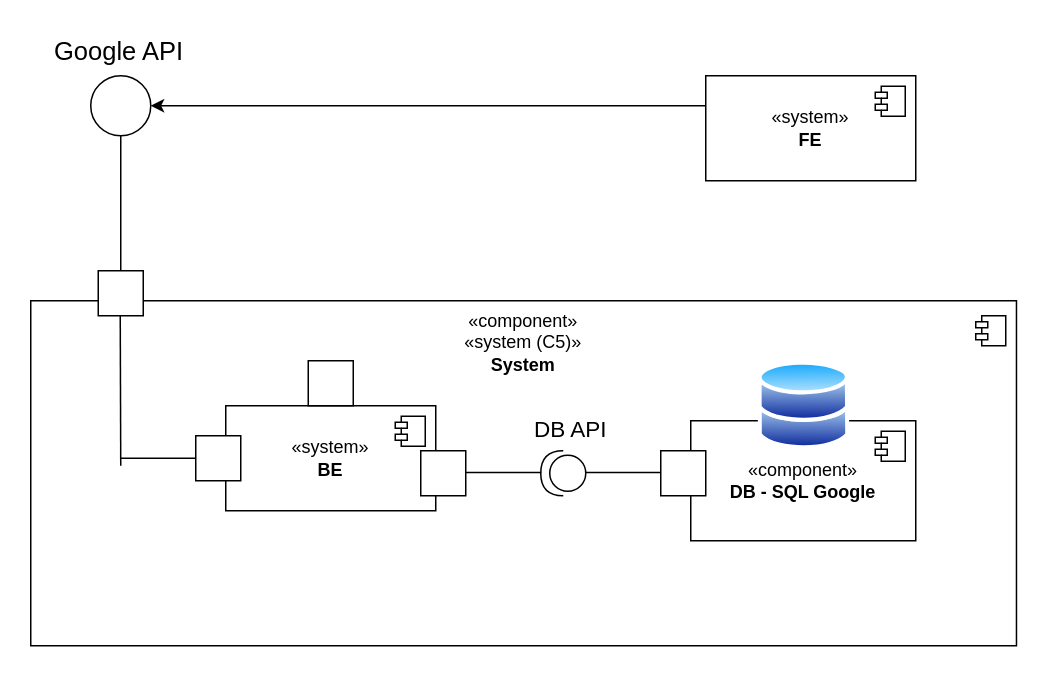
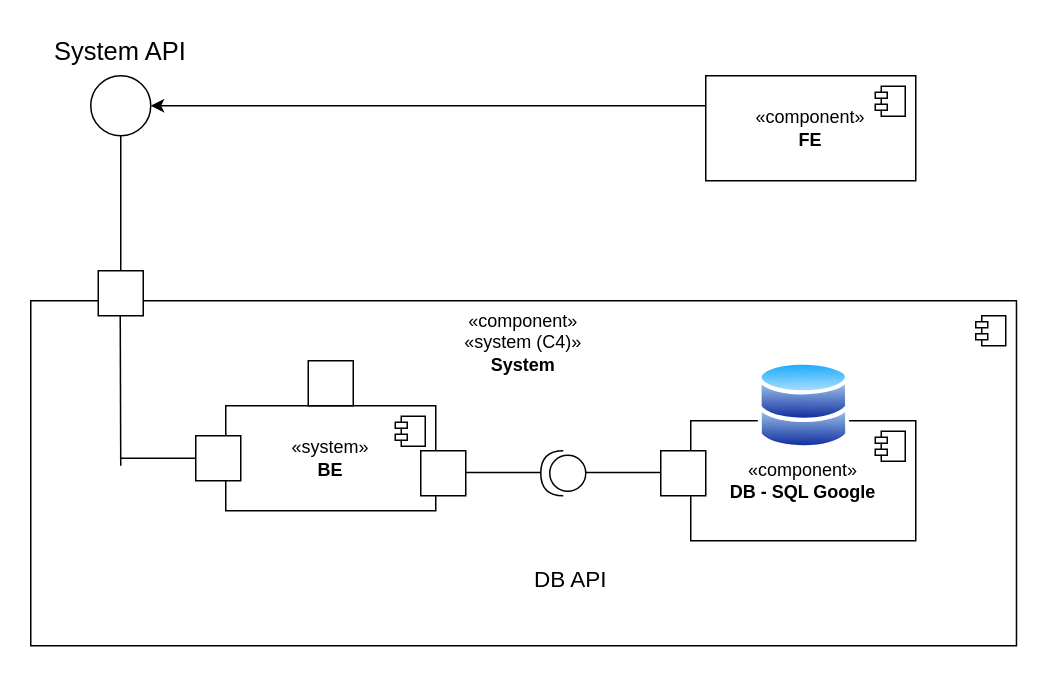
- <mxCell id="5" value="&lt;font style=&quot;font-size: 17px;&quot;&gt;Google API&lt;/font&gt;" style="text;strokeColor=none;fillColor=none;align=left;verticalAlign=middle;spacingLeft=4;spacingRight=4;overflow=hidden;points=[[0,0.5],[1,0.5]];portConstraint=eastwest;rotatable=0;whiteSpace=wrap;html=1;" parent="1" vertex="1"><mxGeometry x="30" y="20" width="110" height="30" as="geometry" /></mxCell>
+ <mxCell id="5" value="&lt;font style=&quot;font-size: 17px;&quot;&gt;System API&lt;/font&gt;" style="text;strokeColor=none;fillColor=none;align=left;verticalAlign=middle;spacingLeft=4;spacingRight=4;overflow=hidden;points=[[0,0.5],[1,0.5]];portConstraint=eastwest;rotatable=0;whiteSpace=wrap;html=1;" parent="1" vertex="1"><mxGeometry x="30" y="20" width="110" height="30" as="geometry" /></mxCell>
- <mxCell id="22" value="«system»&lt;div&gt;&lt;b&gt;FE&lt;/b&gt;&lt;/div&gt;" style="html=1;dropTarget=0;whiteSpace=wrap;" vertex="1" parent="1"><mxGeometry x="470" y="50" width="140" height="70" as="geometry" /></mxCell>
+ <mxCell id="22" value="«component»&lt;div&gt;&lt;b&gt;FE&lt;/b&gt;&lt;/div&gt;" style="html=1;dropTarget=0;whiteSpace=wrap;" vertex="1" parent="1"><mxGeometry x="470" y="50" width="140" height="70" as="geometry" /></mxCell>
- <mxCell id="2" value="«component»&lt;div&gt;«system (C5)»&lt;/div&gt;&lt;div&gt;&lt;b&gt;System&lt;/b&gt;&lt;/div&gt;" style="html=1;dropTarget=0;whiteSpace=wrap;aspect=fixed;container=1;align=center;horizontal=1;verticalAlign=top;" parent="1" vertex="1"><mxGeometry x="20" y="200" width="657.15" height="230" as="geometry" /></mxCell>
+ <mxCell id="2" value="«component»&lt;div&gt;«system (C4)»&lt;/div&gt;&lt;div&gt;&lt;b&gt;System&lt;/b&gt;&lt;/div&gt;" style="html=1;dropTarget=0;whiteSpace=wrap;aspect=fixed;container=1;align=center;horizontal=1;verticalAlign=top;" parent="1" vertex="1"><mxGeometry x="20" y="200" width="657.15" height="230" as="geometry" /></mxCell>
- <mxCell id="16" value="&lt;font style=&quot;font-size: 15px;&quot;&gt;DB API&lt;/font&gt;" style="text;strokeColor=none;fillColor=none;align=left;verticalAlign=middle;spacingLeft=4;spacingRight=4;overflow=hidden;points=[[0,0.5],[1,0.5]];portConstraint=eastwest;rotatable=0;whiteSpace=wrap;html=1;" parent="1" vertex="1"><mxGeometry x="350" y="270" width="70" height="30" as="geometry" /></mxCell>
+ <mxCell id="16" value="&lt;font style=&quot;font-size: 15px;&quot;&gt;DB API&lt;/font&gt;" style="text;strokeColor=none;fillColor=none;align=left;verticalAlign=middle;spacingLeft=4;spacingRight=4;overflow=hidden;points=[[0,0.5],[1,0.5]];portConstraint=eastwest;rotatable=0;whiteSpace=wrap;html=1;" parent="1" vertex="1"><mxGeometry x="350" y="370" width="70" height="30" as="geometry" /></mxCell>
